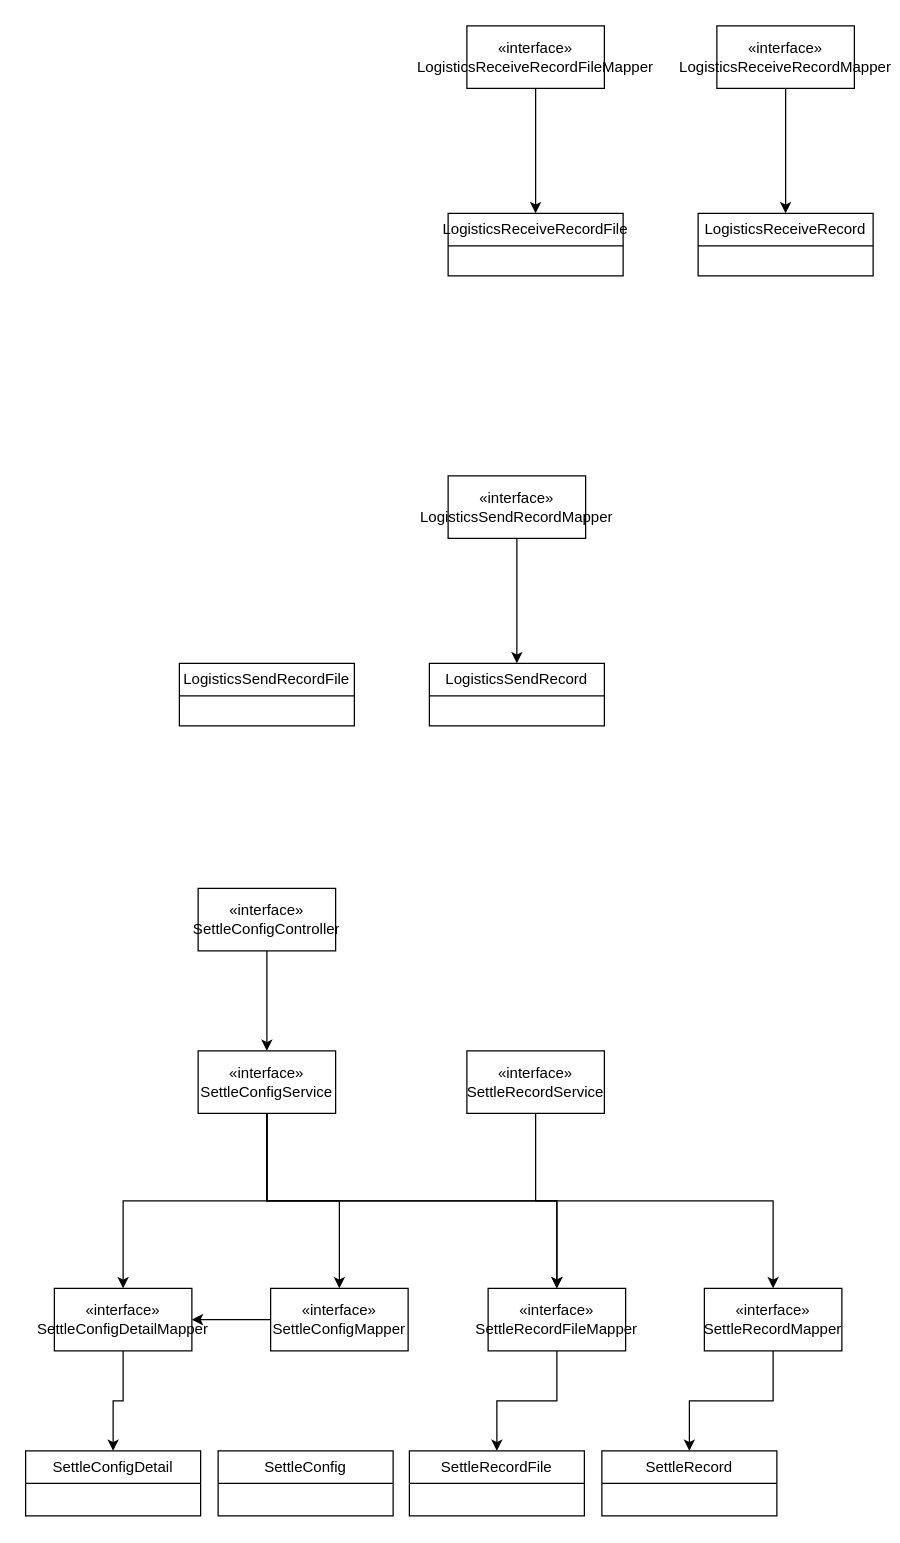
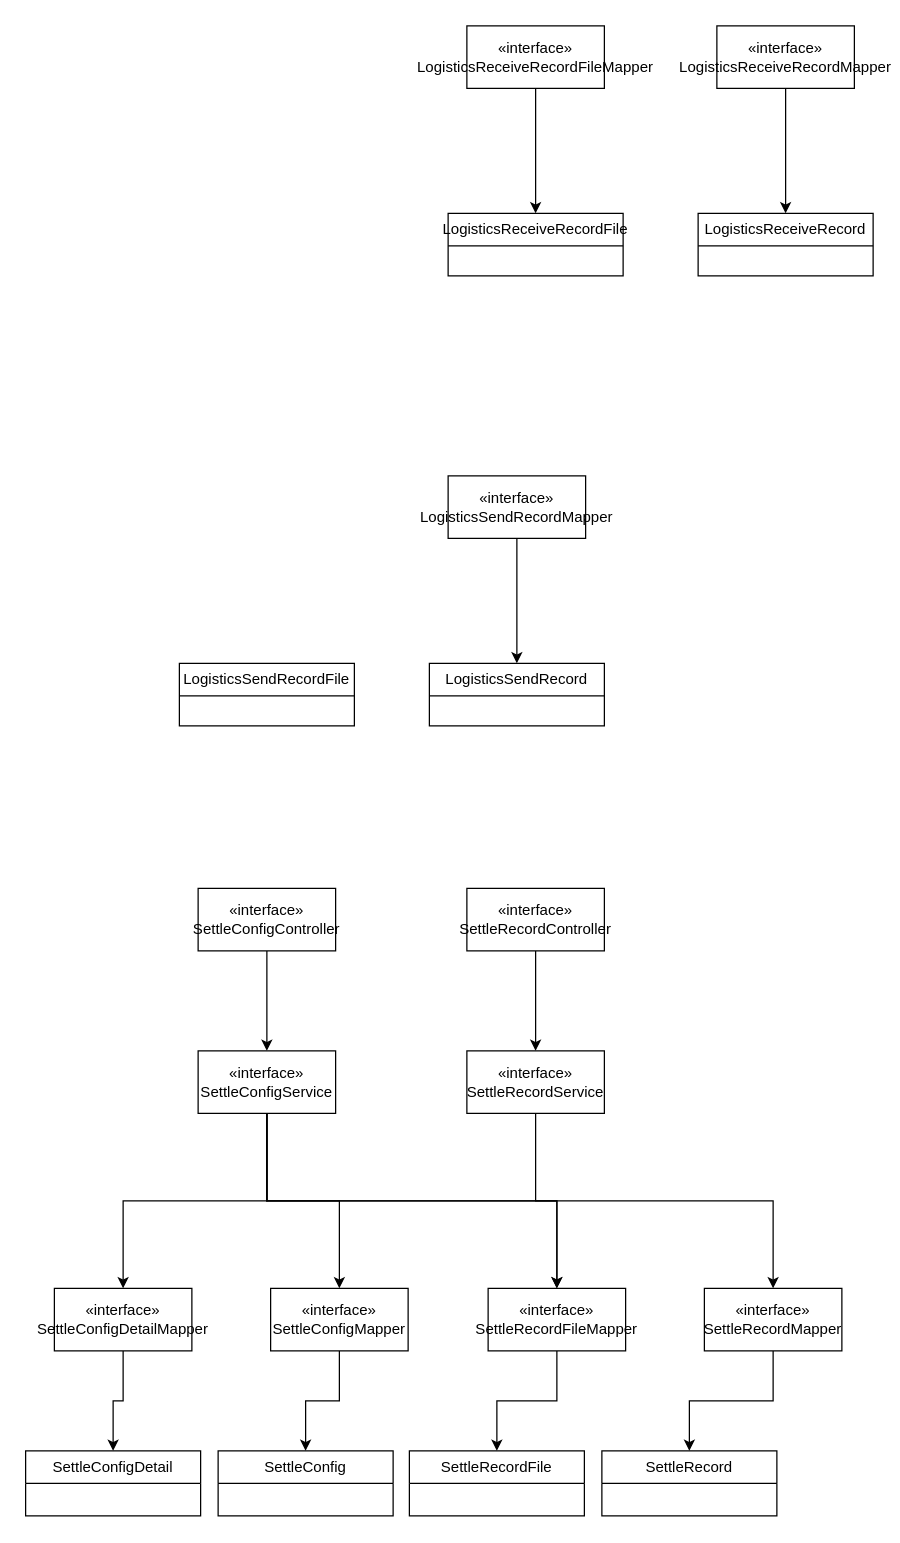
+ <mxCell id="19" value="«interface»&lt;br&gt;SettleRecordController" style="html=1;whiteSpace=wrap;" vertex="1" parent="1"><mxGeometry x="373" y="710" width="110" height="50" as="geometry" /></mxCell>
+ <mxCell id="18" style="edgeStyle=orthogonalEdgeStyle;rounded=0;orthogonalLoop=1;jettySize=auto;html=1;" edge="1" parent="1" source="19" target="21"><mxGeometry relative="1" as="geometry" /></mxCell>
- <mxCell id="29" style="edgeStyle=orthogonalEdgeStyle;rounded=0;orthogonalLoop=1;jettySize=auto;html=1;" edge="1" parent="1" source="30" target="28"><mxGeometry relative="1" as="geometry" /></mxCell>
+ <mxCell id="29" style="edgeStyle=orthogonalEdgeStyle;rounded=0;orthogonalLoop=1;jettySize=auto;html=1;" edge="1" parent="1" source="30" target="37"><mxGeometry relative="1" as="geometry" /></mxCell>
